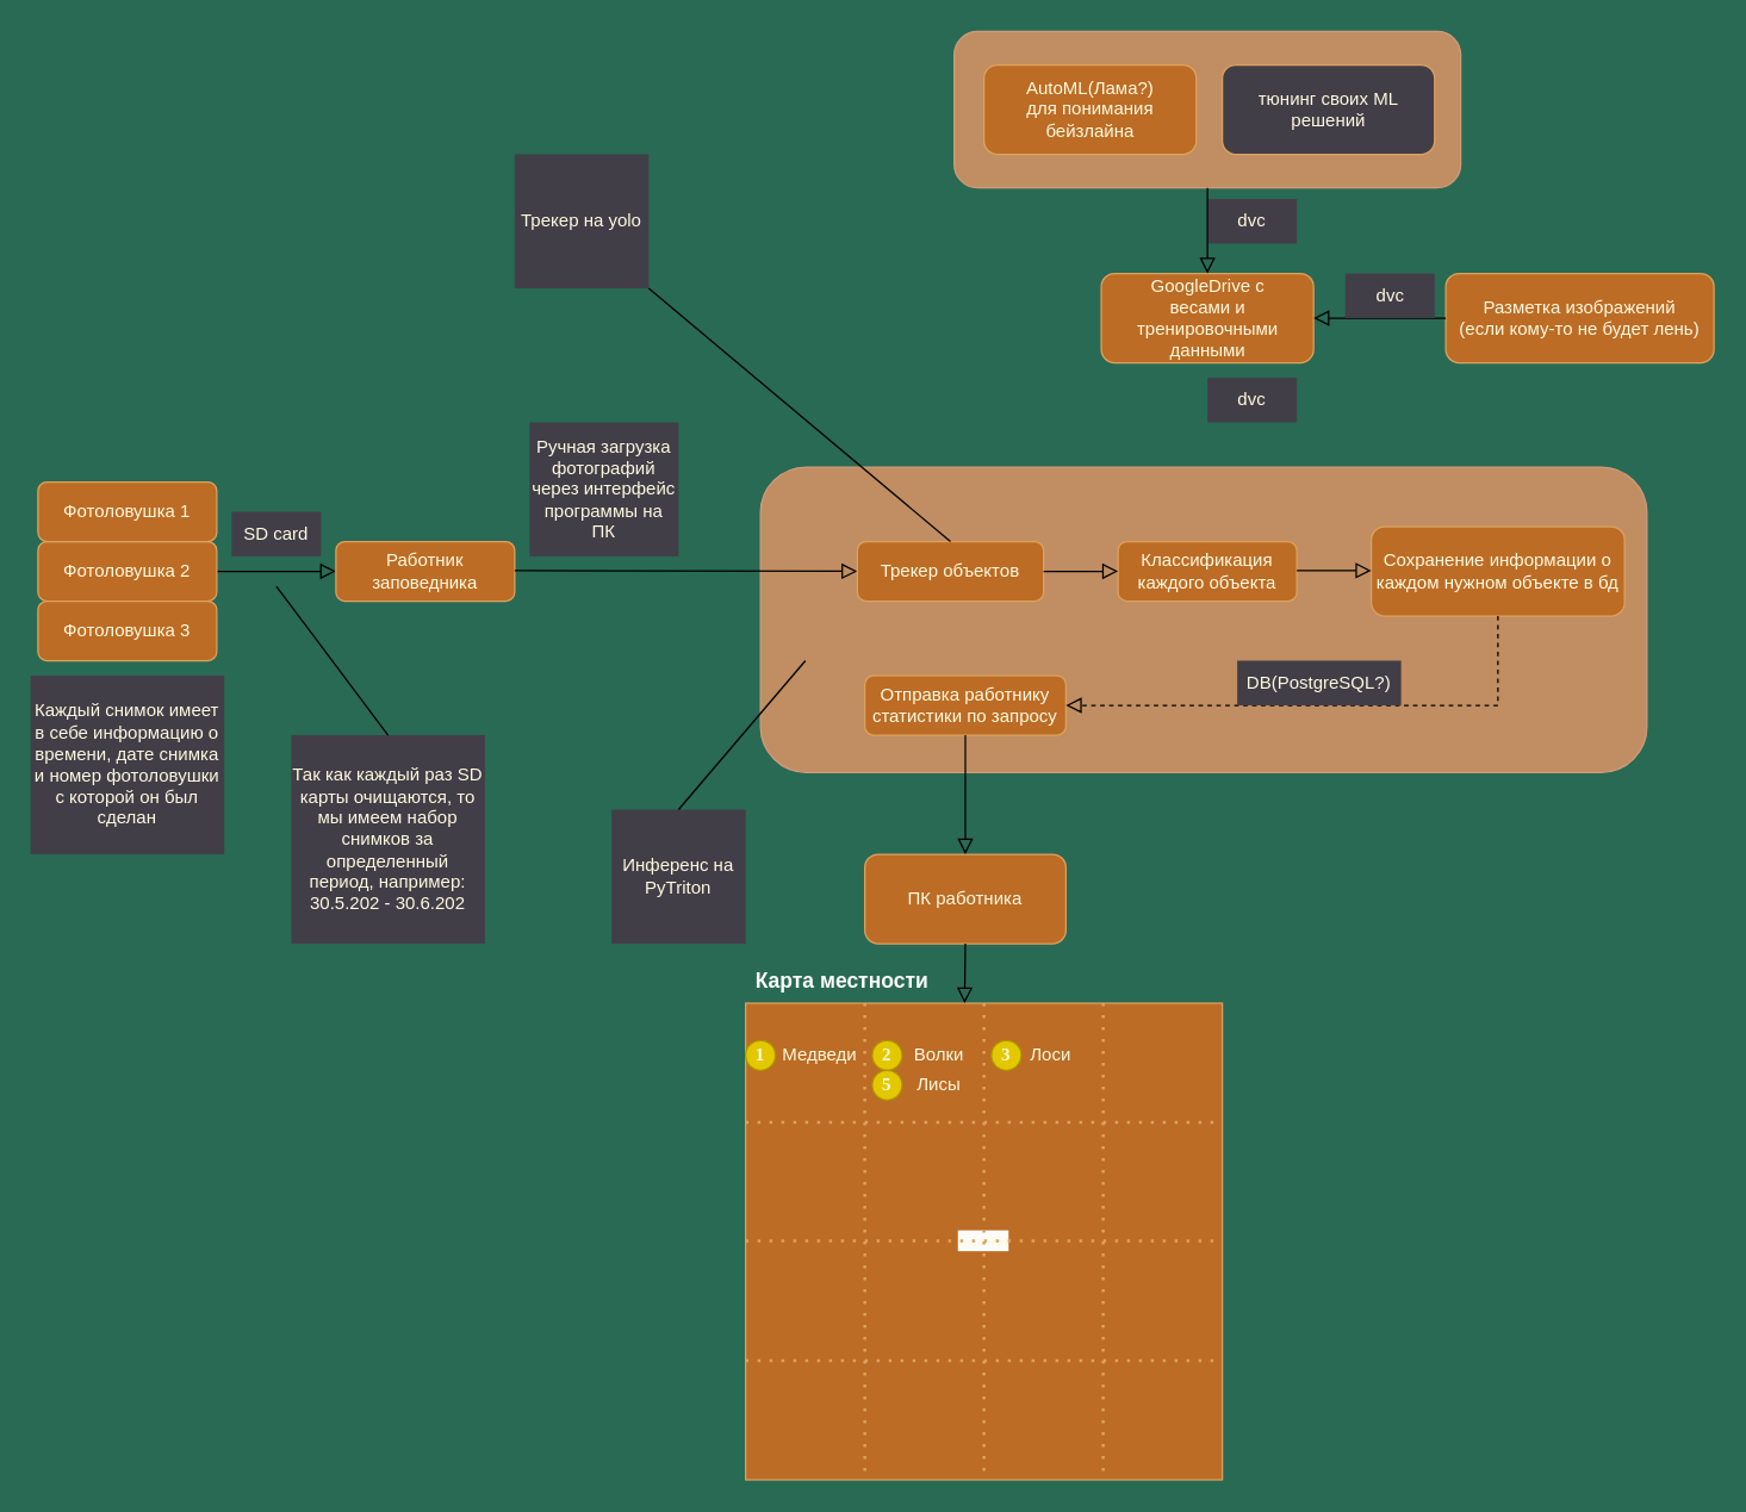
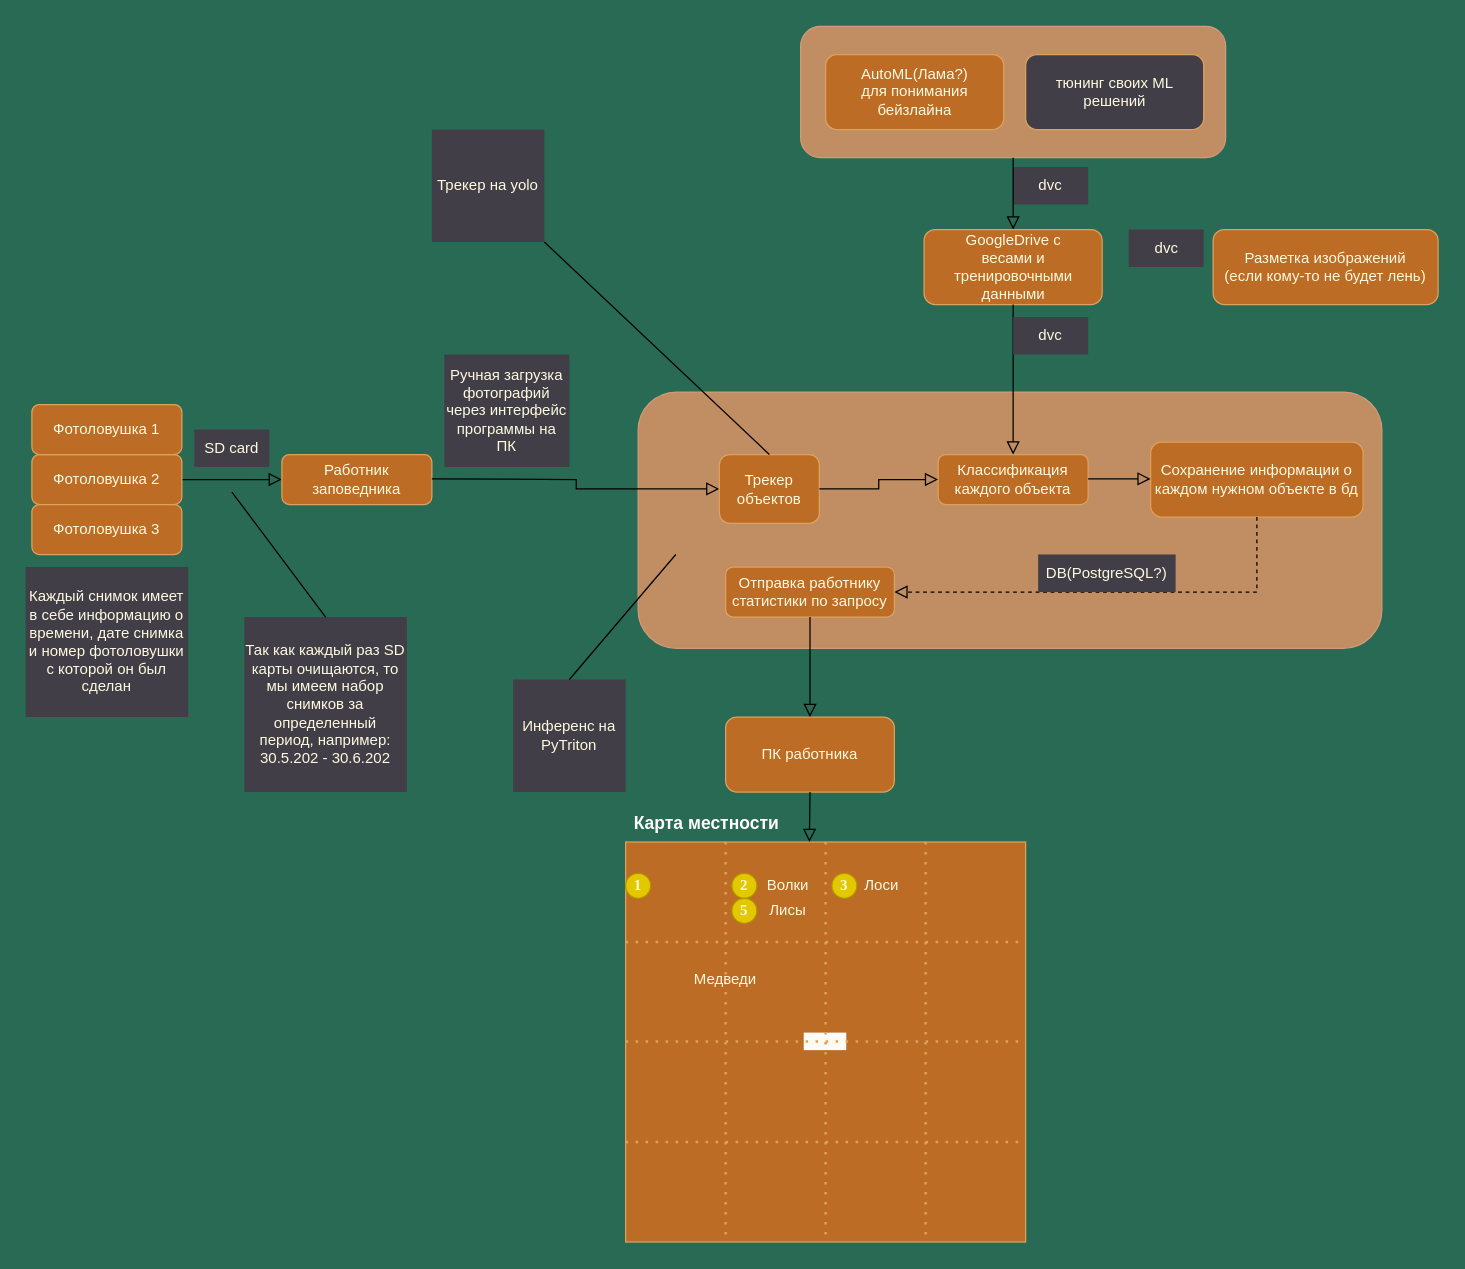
- <mxCell id="58" value="" style="rounded=0;html=1;jettySize=auto;orthogonalLoop=1;fontSize=11;endArrow=block;endFill=0;endSize=8;strokeWidth=1;shadow=0;labelBackgroundColor=none;edgeStyle=orthogonalEdgeStyle;entryX=1;entryY=0.5;entryDx=0;entryDy=0;strokeColor=#000000;fontColor=default;exitX=0;exitY=0.5;exitDx=0;exitDy=0;" edge="1" parent="1" source="57" target="50"><mxGeometry relative="1" as="geometry"><mxPoint x="820" y="253" as="sourcePoint" /><mxPoint x="820" y="373" as="targetPoint" /></mxGeometry></mxCell>
+ <mxCell id="51" value="" style="rounded=0;html=1;jettySize=auto;orthogonalLoop=1;fontSize=11;endArrow=block;endFill=0;endSize=8;strokeWidth=1;shadow=0;labelBackgroundColor=none;edgeStyle=orthogonalEdgeStyle;entryX=0.5;entryY=0;entryDx=0;entryDy=0;strokeColor=#000000;fontColor=default;exitX=0.5;exitY=1;exitDx=0;exitDy=0;" edge="1" parent="1" source="50" target="32"><mxGeometry relative="1" as="geometry"><mxPoint x="355" y="392.52" as="sourcePoint" /><mxPoint x="585" y="393" as="targetPoint" /></mxGeometry></mxCell>
- <mxCell id="31" value="Трекер объектов" style="rounded=1;whiteSpace=wrap;html=1;fontSize=12;glass=0;strokeWidth=1;shadow=0;labelBackgroundColor=none;fillColor=#BC6C25;strokeColor=#DDA15E;fontColor=#FEFAE0;" vertex="1" parent="1"><mxGeometry x="575" y="363" width="125" height="40" as="geometry" /></mxCell>
+ <mxCell id="31" value="Трекер объектов" style="rounded=1;whiteSpace=wrap;html=1;fontSize=12;glass=0;strokeWidth=1;shadow=0;labelBackgroundColor=none;fillColor=#BC6C25;strokeColor=#DDA15E;fontColor=#FEFAE0;" vertex="1" parent="1"><mxGeometry x="575" y="363" width="80" height="55" as="geometry" /></mxCell>
- <mxCell id="27" value="Медведи" style="text;html=1;strokeColor=none;fillColor=none;align=center;verticalAlign=middle;whiteSpace=wrap;rounded=0;labelBackgroundColor=none;fontColor=#FEFAE0;" parent="1" vertex="1"><mxGeometry x="520" y="693" width="60" height="30" as="geometry" /></mxCell>
+ <mxCell id="27" value="Медведи" style="text;html=1;strokeColor=none;fillColor=none;align=center;verticalAlign=middle;whiteSpace=wrap;rounded=0;labelBackgroundColor=none;fontColor=#FEFAE0;" parent="1" vertex="1"><mxGeometry x="550" y="768" width="60" height="30" as="geometry" /></mxCell>
